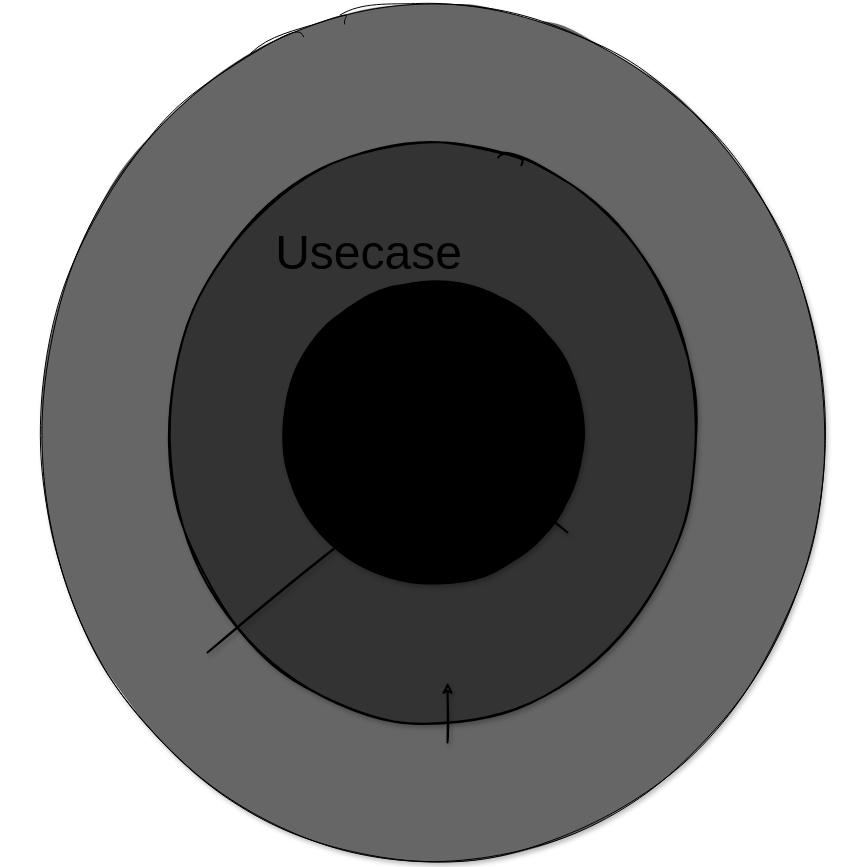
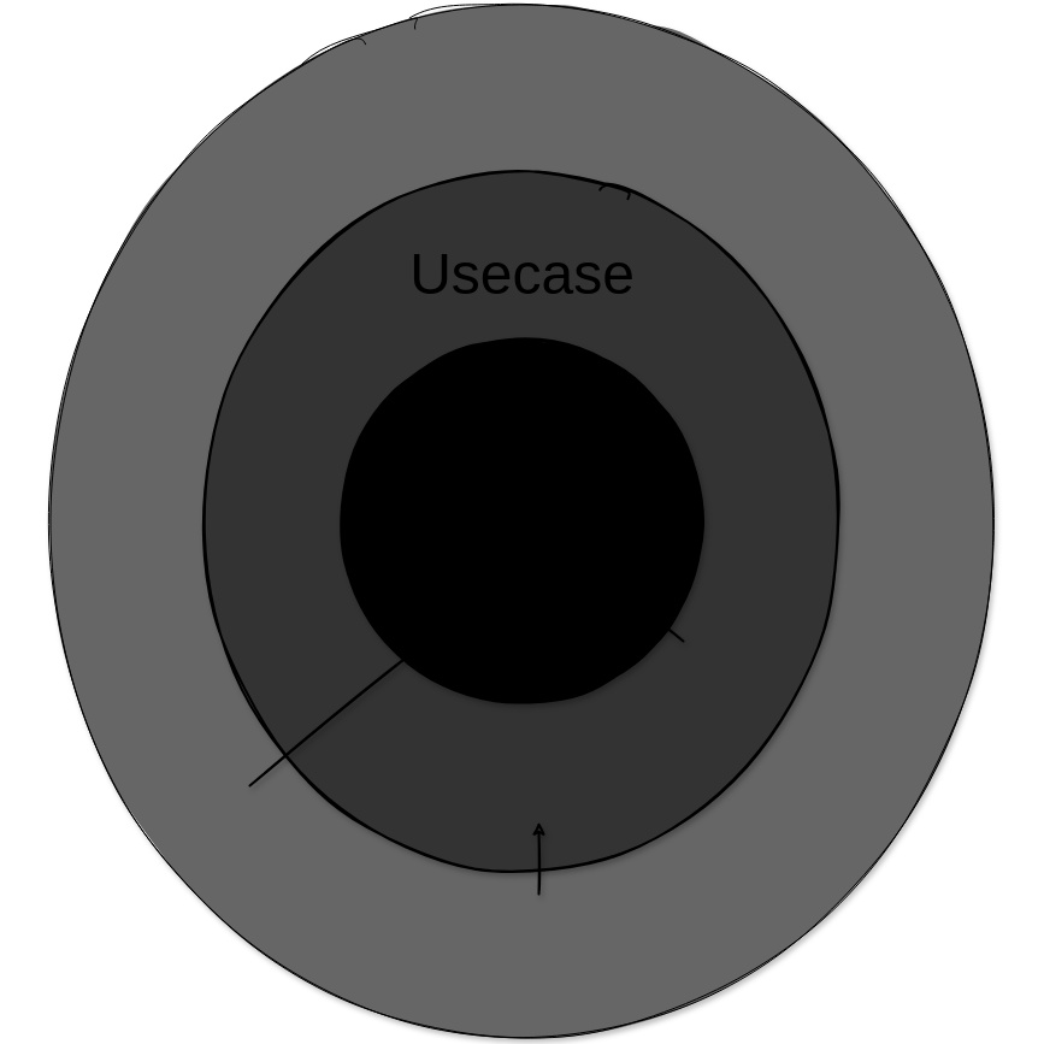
- <mxCell id="9" value="&lt;font style=&quot;font-size: 48px&quot;&gt;Usecase&lt;/font&gt;" style="text;html=1;resizable=0;autosize=1;align=center;verticalAlign=middle;points=[];fillColor=none;strokeColor=none;rounded=0;sketch=1;" parent="1" vertex="1"><mxGeometry x="267.5" y="237" width="200" height="30" as="geometry" /></mxCell>
+ <mxCell id="9" value="&lt;font style=&quot;font-size: 48px&quot;&gt;Usecase&lt;/font&gt;" style="text;html=1;resizable=0;autosize=1;align=center;verticalAlign=middle;points=[];fillColor=none;strokeColor=none;rounded=0;sketch=1;" parent="1" vertex="1"><mxGeometry x="332.5" y="212" width="200" height="30" as="geometry" /></mxCell>
